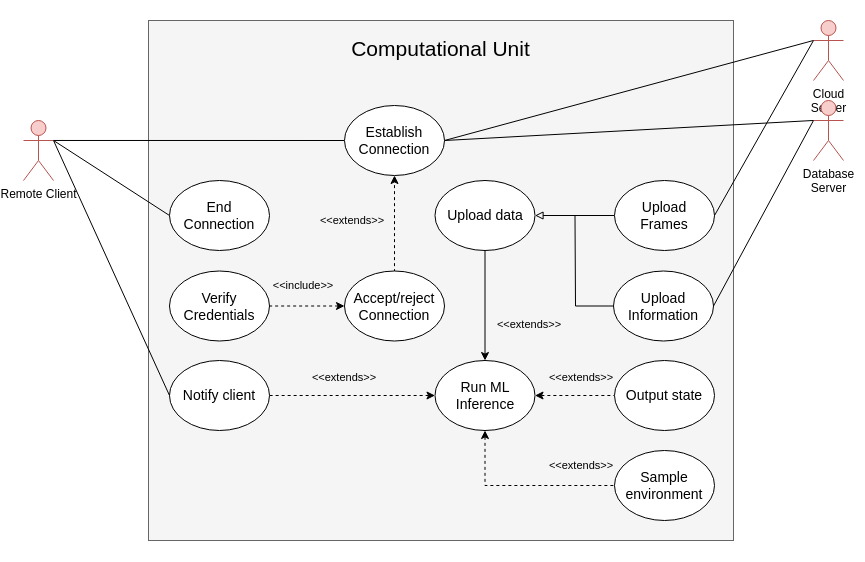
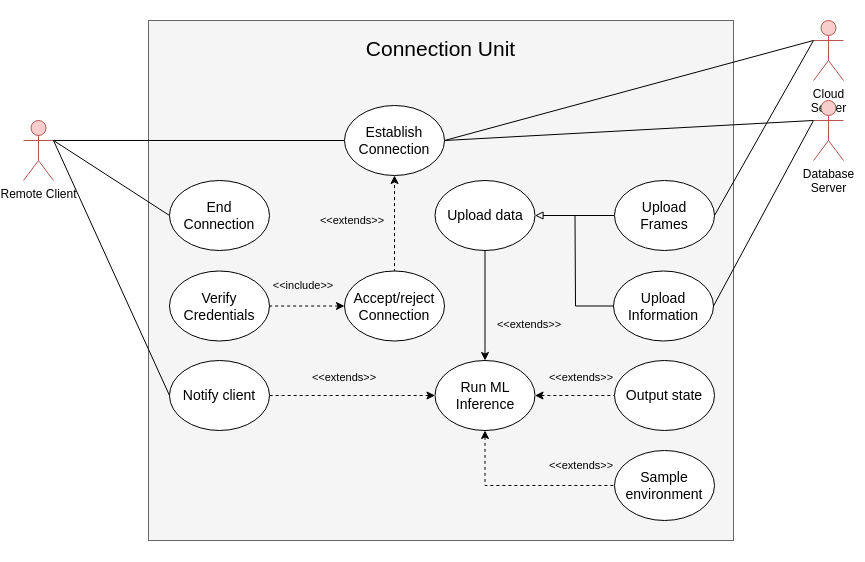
- <mxCell id="2" value="&lt;span style=&quot;color: rgb(0 , 0 , 0) ; white-space: nowrap&quot;&gt;&lt;font style=&quot;font-size: 21px&quot;&gt;Computational Unit&lt;/font&gt;&lt;/span&gt;" style="rounded=0;whiteSpace=wrap;html=1;fontSize=21;verticalAlign=top;spacingTop=9;fillColor=#f5f5f5;strokeColor=#666666;fontColor=#333333;" parent="1" vertex="1"><mxGeometry x="145" y="20" width="585" height="520" as="geometry" /></mxCell>
+ <mxCell id="2" value="&lt;span style=&quot;color: rgb(0 , 0 , 0) ; white-space: nowrap&quot;&gt;&lt;font style=&quot;font-size: 21px&quot;&gt;Connection Unit&lt;/font&gt;&lt;/span&gt;" style="rounded=0;whiteSpace=wrap;html=1;fontSize=21;verticalAlign=top;spacingTop=9;fillColor=#f5f5f5;strokeColor=#666666;fontColor=#333333;" parent="1" vertex="1"><mxGeometry x="145" y="20" width="585" height="520" as="geometry" /></mxCell>
